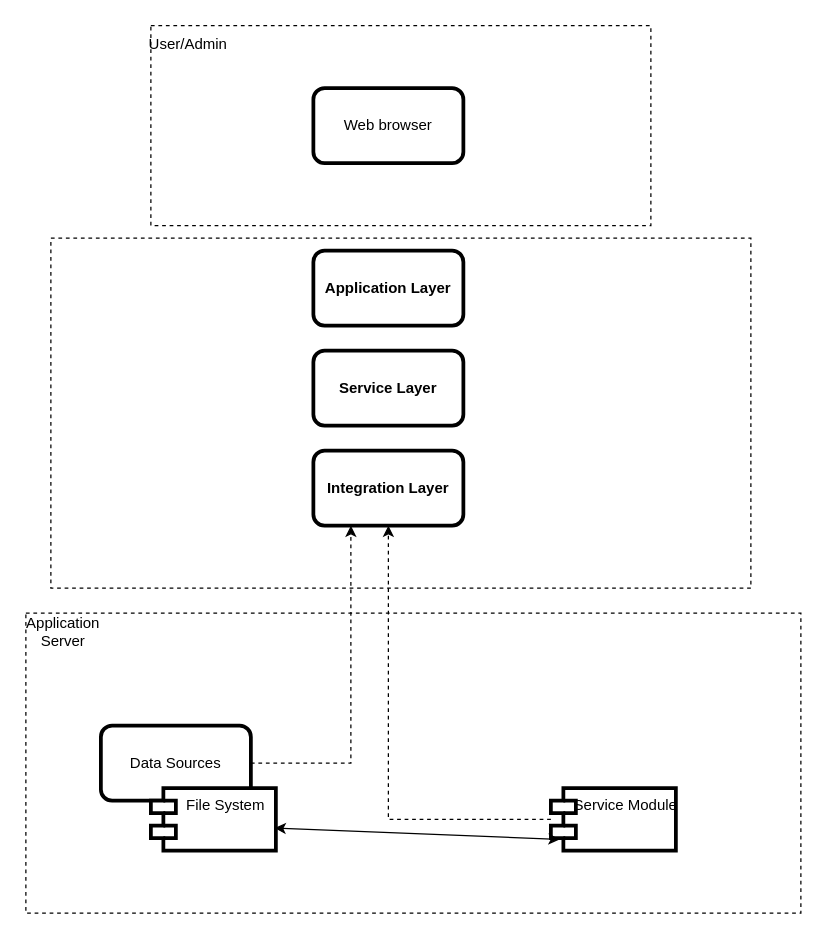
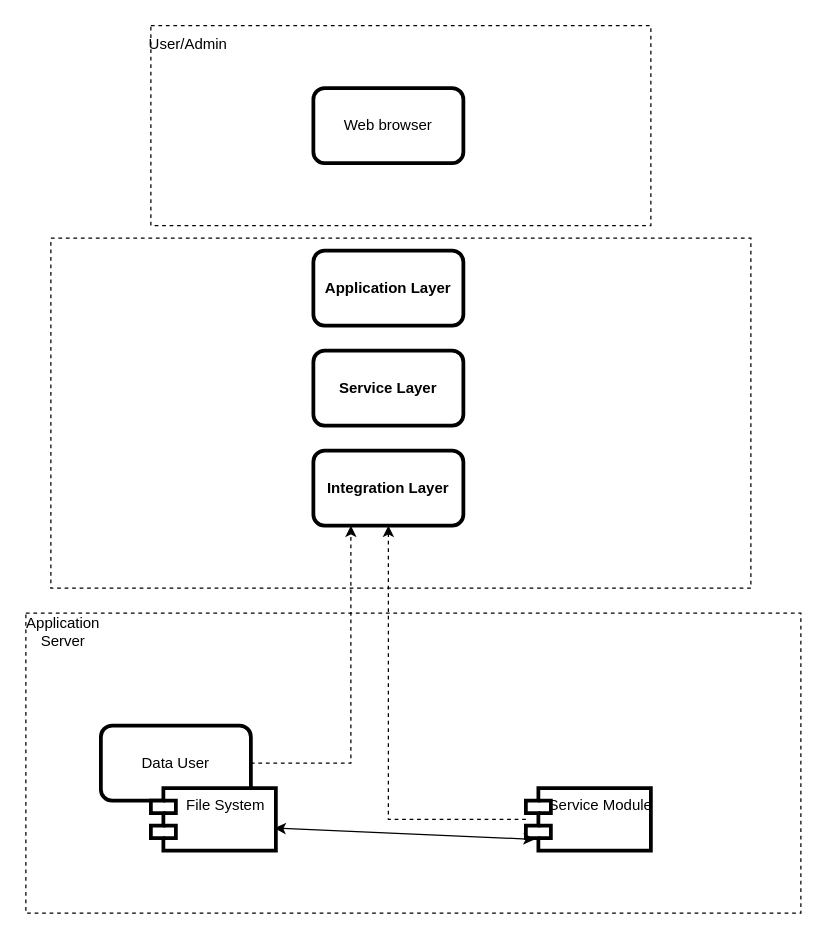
- <mxCell id="12" value="Data Sources" style="rounded=1;whiteSpace=wrap;html=1;strokeWidth=3;" vertex="1" parent="1"><mxGeometry x="80" y="580" width="120" height="60" as="geometry" /></mxCell>
+ <mxCell id="12" value="Data User" style="rounded=1;whiteSpace=wrap;html=1;strokeWidth=3;" vertex="1" parent="1"><mxGeometry x="80" y="580" width="120" height="60" as="geometry" /></mxCell>
- <mxCell id="15" value="Service Module" style="shape=module;align=left;spacingLeft=20;align=center;verticalAlign=top;strokeWidth=3;" vertex="1" parent="1"><mxGeometry x="440" y="630" width="100" height="50" as="geometry" /></mxCell>
+ <mxCell id="15" value="Service Module" style="shape=module;align=left;spacingLeft=20;align=center;verticalAlign=top;strokeWidth=3;" vertex="1" parent="1"><mxGeometry x="420" y="630" width="100" height="50" as="geometry" /></mxCell>
